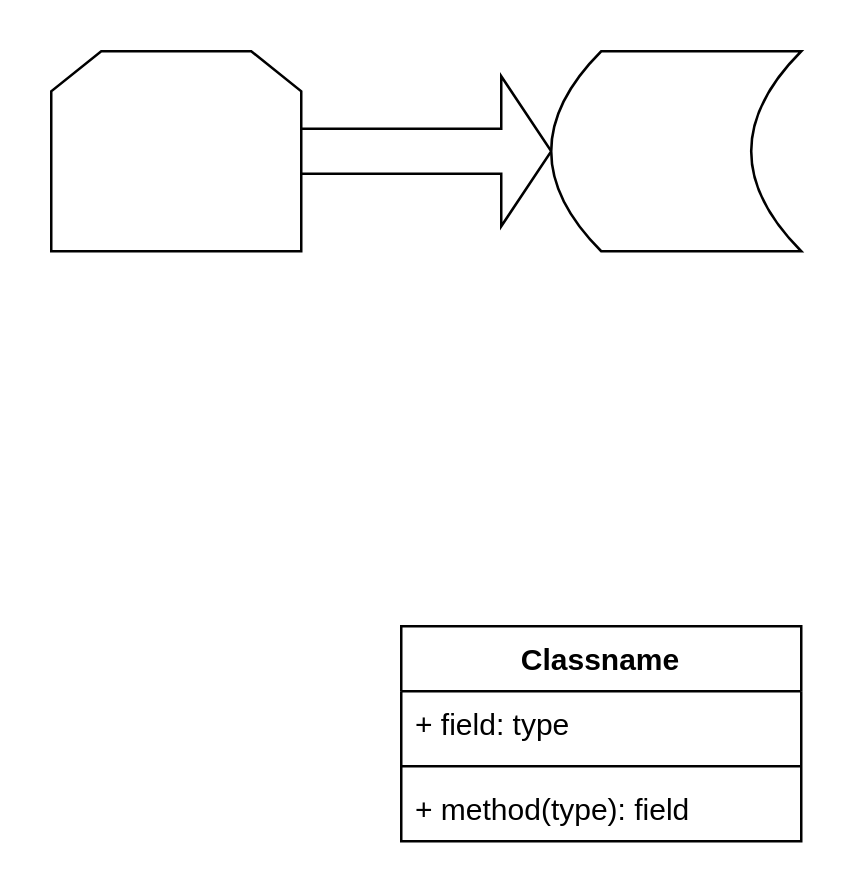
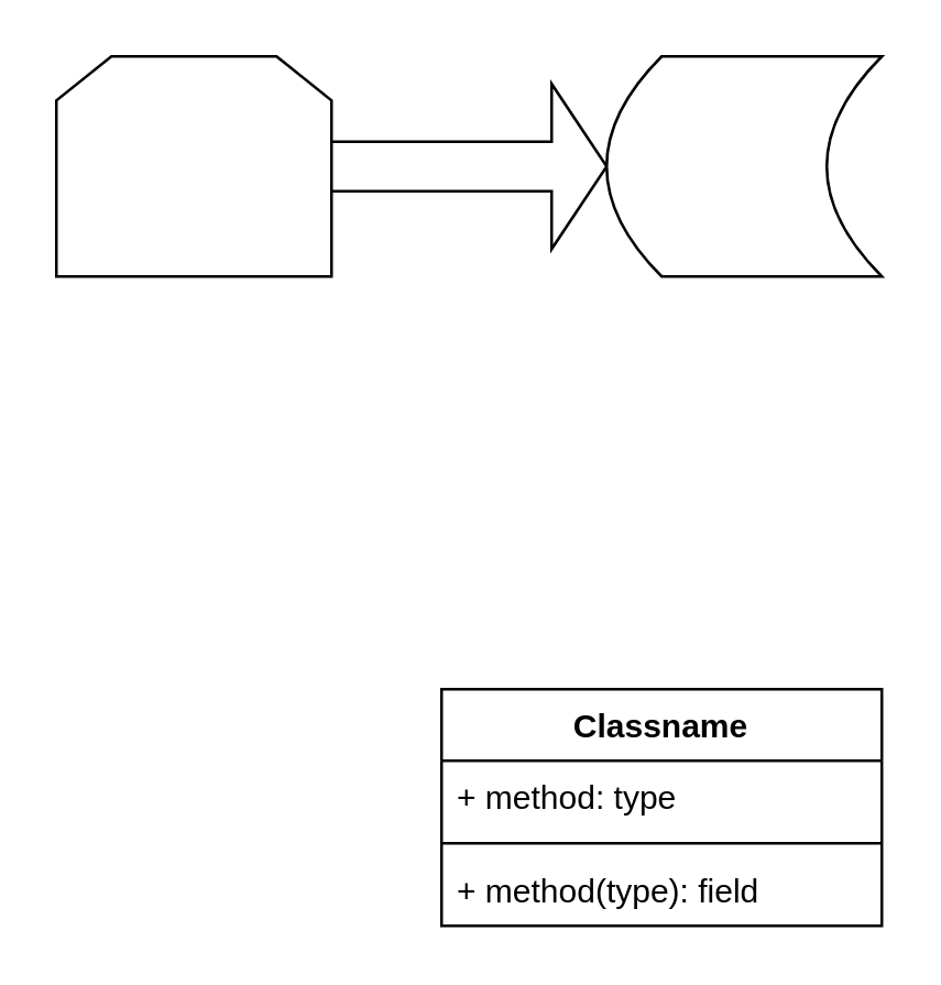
- <mxCell id="6" value="+ field: type" style="text;strokeColor=none;fillColor=none;align=left;verticalAlign=top;spacingLeft=4;spacingRight=4;overflow=hidden;rotatable=0;points=[[0,0.5],[1,0.5]];portConstraint=eastwest;" vertex="1" parent="5"><mxGeometry y="26" width="160" height="26" as="geometry" /></mxCell>
+ <mxCell id="6" value="+ method: type" style="text;strokeColor=none;fillColor=none;align=left;verticalAlign=top;spacingLeft=4;spacingRight=4;overflow=hidden;rotatable=0;points=[[0,0.5],[1,0.5]];portConstraint=eastwest;" vertex="1" parent="5"><mxGeometry y="26" width="160" height="26" as="geometry" /></mxCell>
